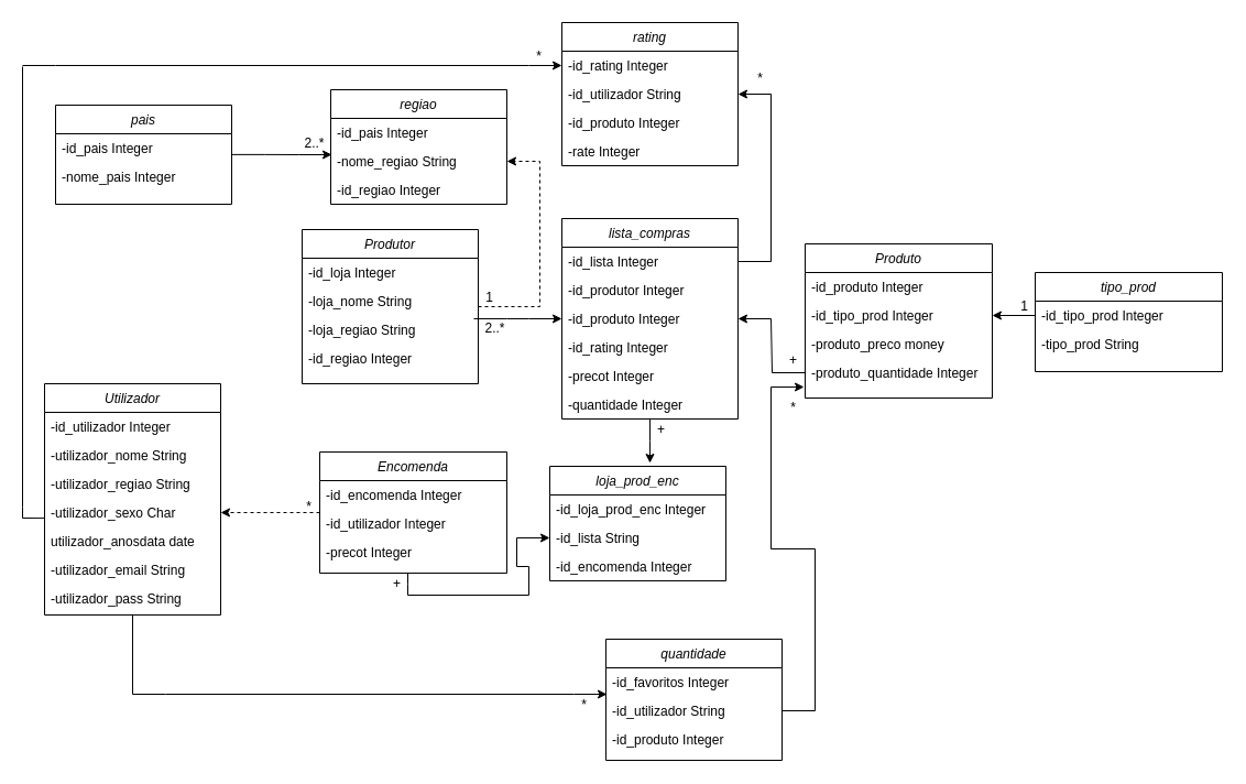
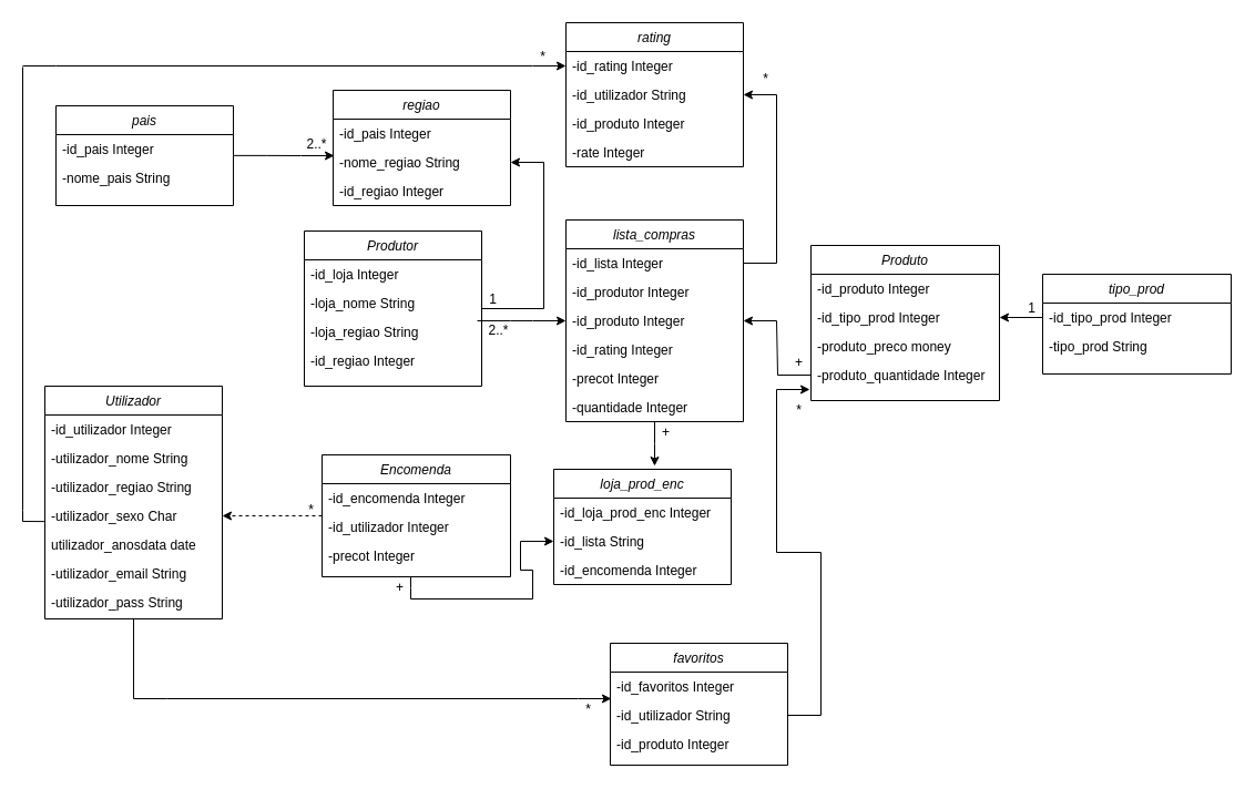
- <mxCell id="13" value="-nome_pais Integer" style="text;align=left;verticalAlign=top;spacingLeft=4;spacingRight=4;overflow=hidden;rotatable=0;points=[[0,0.5],[1,0.5]];portConstraint=eastwest;" parent="11" vertex="1"><mxGeometry y="52" width="160" height="26" as="geometry" /></mxCell>
+ <mxCell id="13" value="-nome_pais String" style="text;align=left;verticalAlign=top;spacingLeft=4;spacingRight=4;overflow=hidden;rotatable=0;points=[[0,0.5],[1,0.5]];portConstraint=eastwest;" parent="11" vertex="1"><mxGeometry y="52" width="160" height="26" as="geometry" /></mxCell>
- <mxCell id="18" style="edgeStyle=entityRelationEdgeStyle;fontSize=12;html=1;endArrow=classic;rounded=0;endFill=1;dashed=1;" parent="1" source="19" target="16" edge="1"><mxGeometry relative="1" as="geometry" /></mxCell>
+ <mxCell id="18" style="edgeStyle=entityRelationEdgeStyle;fontSize=12;html=1;endArrow=classic;rounded=0;endFill=1;" parent="1" source="19" target="16" edge="1"><mxGeometry relative="1" as="geometry" /></mxCell>
- <mxCell id="54" value="quantidade" style="swimlane;fontStyle=2;align=center;verticalAlign=top;childLayout=stackLayout;horizontal=1;startSize=26;horizontalStack=0;resizeParent=1;resizeLast=0;collapsible=1;marginBottom=0;rounded=0;shadow=0;strokeWidth=1;" parent="1" vertex="1"><mxGeometry x="550" y="580" width="160" height="110" as="geometry"><mxRectangle x="230" y="140" width="160" height="26" as="alternateBounds" /></mxGeometry></mxCell>
+ <mxCell id="54" value="favoritos" style="swimlane;fontStyle=2;align=center;verticalAlign=top;childLayout=stackLayout;horizontal=1;startSize=26;horizontalStack=0;resizeParent=1;resizeLast=0;collapsible=1;marginBottom=0;rounded=0;shadow=0;strokeWidth=1;" parent="1" vertex="1"><mxGeometry x="550" y="580" width="160" height="110" as="geometry"><mxRectangle x="230" y="140" width="160" height="26" as="alternateBounds" /></mxGeometry></mxCell>
